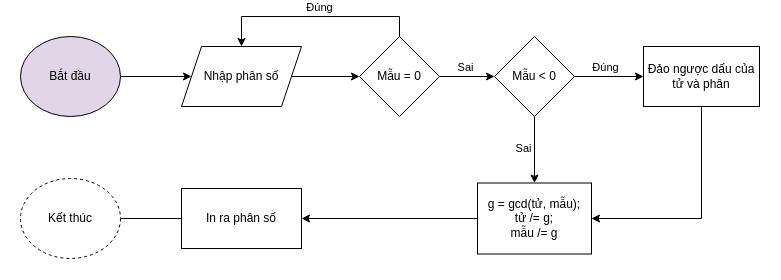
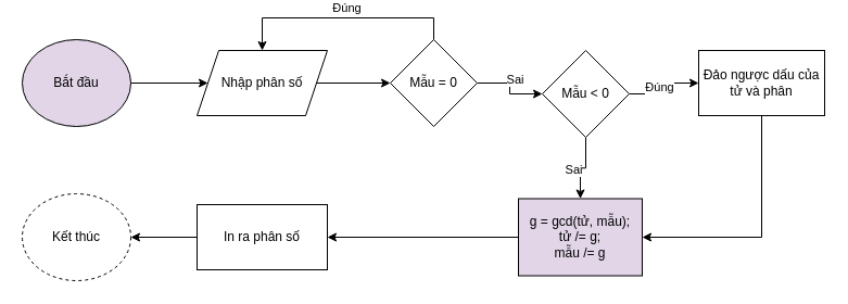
- <mxCell id="15" value="Mẫu &amp;lt; 0" style="rhombus;whiteSpace=wrap;html=1;" parent="1" vertex="1"><mxGeometry x="494" y="20" width="80" height="80" as="geometry" /></mxCell>
+ <mxCell id="15" value="Mẫu &amp;lt; 0" style="rhombus;whiteSpace=wrap;html=1;" parent="1" vertex="1"><mxGeometry x="499" y="30" width="80" height="80" as="geometry" /></mxCell>
- <mxCell id="20" value="" style="edgeStyle=orthogonalEdgeStyle;rounded=0;orthogonalLoop=1;jettySize=auto;html=1;endArrow=none;" parent="1" source="21" target="22" edge="1"><mxGeometry relative="1" as="geometry" /></mxCell>
+ <mxCell id="20" value="" style="edgeStyle=orthogonalEdgeStyle;rounded=0;orthogonalLoop=1;jettySize=auto;html=1;" parent="1" source="21" target="22" edge="1"><mxGeometry relative="1" as="geometry" /></mxCell>
- <mxCell id="19" value="g = gcd(tử, mẫu);&lt;div&gt;tử /= g;&lt;/div&gt;&lt;div&gt;mẫu /= g&lt;/div&gt;" style="whiteSpace=wrap;html=1;" parent="1" vertex="1"><mxGeometry x="477" y="166.5" width="114" height="71" as="geometry" /></mxCell>
+ <mxCell id="19" value="g = gcd(tử, mẫu);&lt;div&gt;tử /= g;&lt;/div&gt;&lt;div&gt;mẫu /= g&lt;/div&gt;" style="whiteSpace=wrap;html=1;fillColor=#e1d5e7;" parent="1" vertex="1"><mxGeometry x="477" y="166.5" width="114" height="71" as="geometry" /></mxCell>
